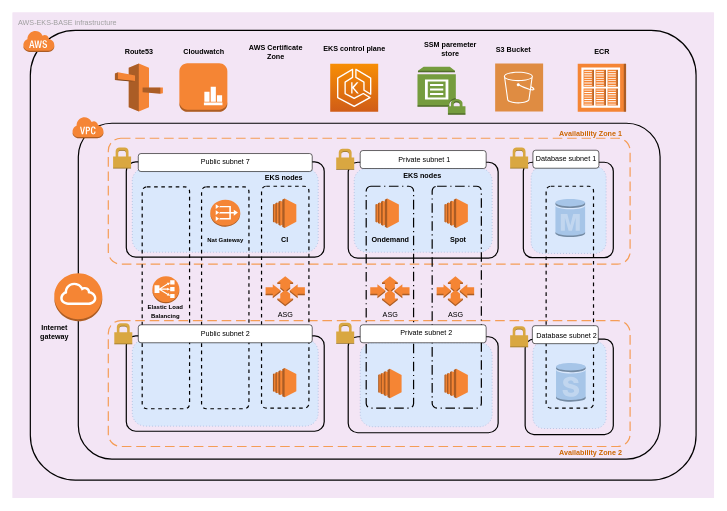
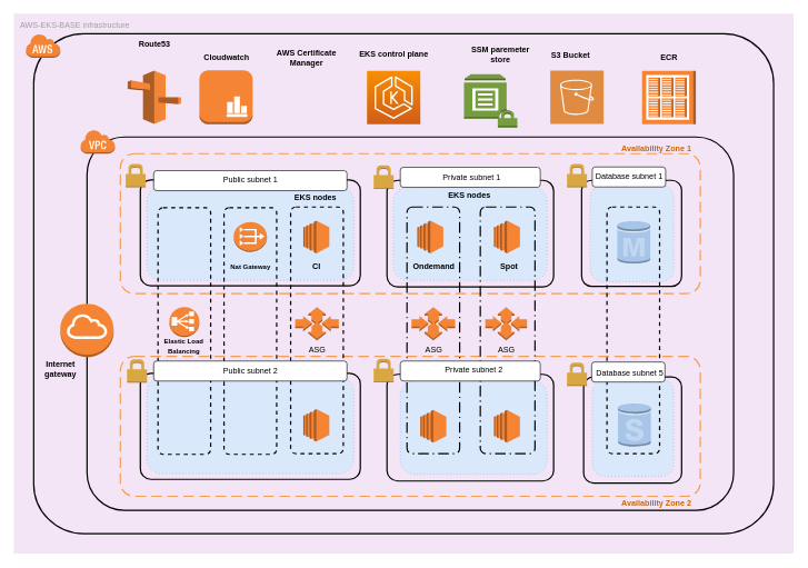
- <mxCell id="67" value="&lt;b&gt;Route53&lt;/b&gt;" style="text;html=1;align=center;verticalAlign=middle;resizable=0;points=[];autosize=1;" parent="1" vertex="1"><mxGeometry x="201" y="75.5" width="60" height="20" as="geometry" /></mxCell>
+ <mxCell id="67" value="&lt;b&gt;Route53&lt;/b&gt;" style="text;html=1;align=center;verticalAlign=middle;resizable=0;points=[];autosize=1;" parent="1" vertex="1"><mxGeometry x="201" y="55.5" width="60" height="20" as="geometry" /></mxCell>
- <mxCell id="66" value="&lt;b&gt;AWS Certificate&lt;br&gt;Zone&lt;/b&gt;" style="text;html=1;align=center;verticalAlign=middle;resizable=0;points=[];autosize=1;" parent="1" vertex="1"><mxGeometry x="409" y="71" width="100" height="30" as="geometry" /></mxCell>
+ <mxCell id="66" value="&lt;b&gt;AWS Certificate&lt;br&gt;Manager&lt;/b&gt;" style="text;html=1;align=center;verticalAlign=middle;resizable=0;points=[];autosize=1;" parent="1" vertex="1"><mxGeometry x="409" y="71" width="100" height="30" as="geometry" /></mxCell>
- <mxCell id="51" value="Public subnet 7" style="text;html=1;align=center;verticalAlign=middle;resizable=0;points=[];autosize=1;" parent="1" vertex="1"><mxGeometry x="325" y="260" width="100" height="20" as="geometry" /></mxCell>
+ <mxCell id="51" value="Public subnet 1" style="text;html=1;align=center;verticalAlign=middle;resizable=0;points=[];autosize=1;" parent="1" vertex="1"><mxGeometry x="325" y="260" width="100" height="20" as="geometry" /></mxCell>
- <mxCell id="82" value="Database subnet 2" style="text;html=1;align=center;verticalAlign=middle;resizable=0;points=[];autosize=1;" parent="1" vertex="1"><mxGeometry x="884" y="548.5" width="120" height="20" as="geometry" /></mxCell>
+ <mxCell id="82" value="Database subnet 5" style="text;html=1;align=center;verticalAlign=middle;resizable=0;points=[];autosize=1;" parent="1" vertex="1"><mxGeometry x="884" y="548.5" width="120" height="20" as="geometry" /></mxCell>
